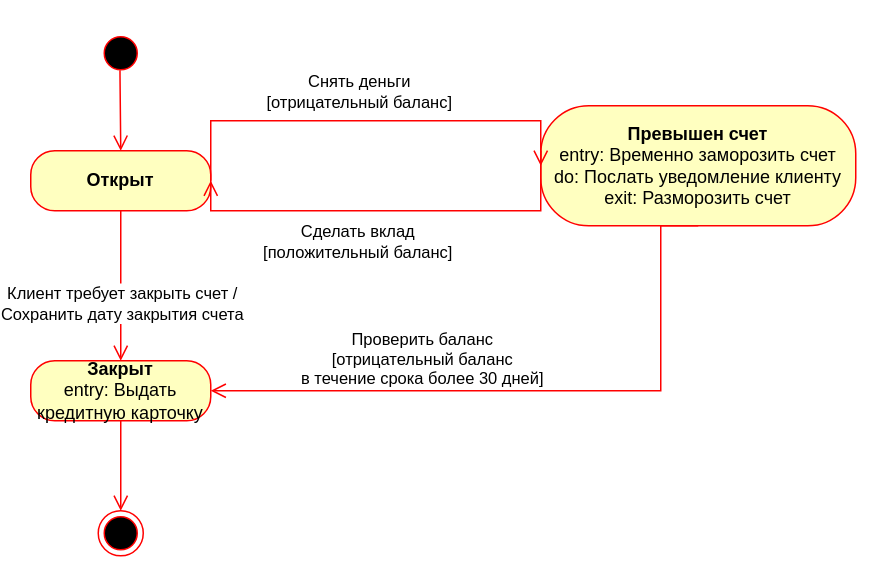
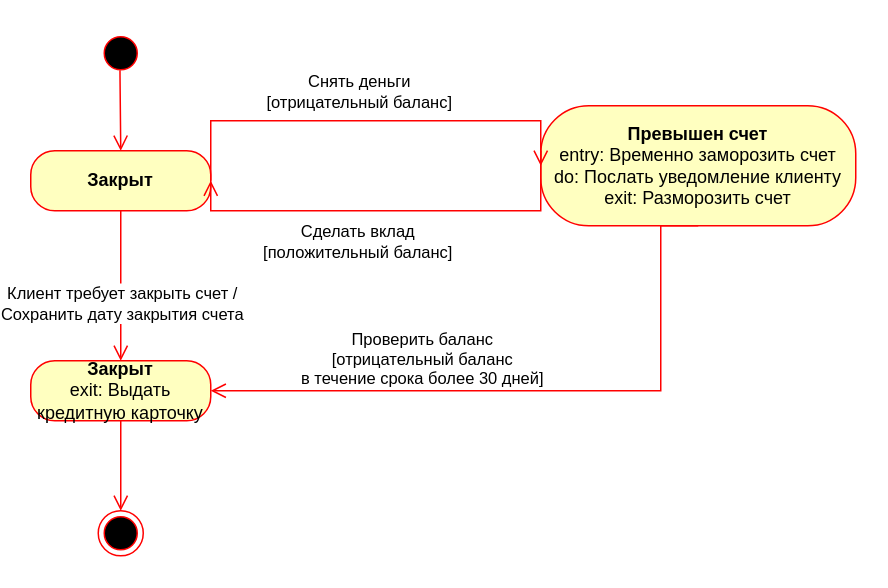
- <mxCell id="5" value="&lt;b&gt;Открыт&lt;/b&gt;" style="rounded=1;whiteSpace=wrap;html=1;arcSize=40;fontColor=#000000;fillColor=#ffffc0;strokeColor=#ff0000;" parent="1" vertex="1"><mxGeometry x="20" y="100" width="120" height="40" as="geometry" /></mxCell>
+ <mxCell id="5" value="&lt;b&gt;Закрыт&lt;/b&gt;" style="rounded=1;whiteSpace=wrap;html=1;arcSize=40;fontColor=#000000;fillColor=#ffffc0;strokeColor=#ff0000;" parent="1" vertex="1"><mxGeometry x="20" y="100" width="120" height="40" as="geometry" /></mxCell>
- <mxCell id="8" value="&lt;b&gt;Закрыт&lt;/b&gt;&lt;br&gt;entry: Выдать кредитную карточку" style="rounded=1;whiteSpace=wrap;html=1;arcSize=40;fontColor=#000000;fillColor=#ffffc0;strokeColor=#ff0000;" parent="1" vertex="1"><mxGeometry x="20" y="240" width="120" height="40" as="geometry" /></mxCell>
+ <mxCell id="8" value="&lt;b&gt;Закрыт&lt;/b&gt;&lt;br&gt;exit: Выдать кредитную карточку" style="rounded=1;whiteSpace=wrap;html=1;arcSize=40;fontColor=#000000;fillColor=#ffffc0;strokeColor=#ff0000;" parent="1" vertex="1"><mxGeometry x="20" y="240" width="120" height="40" as="geometry" /></mxCell>
